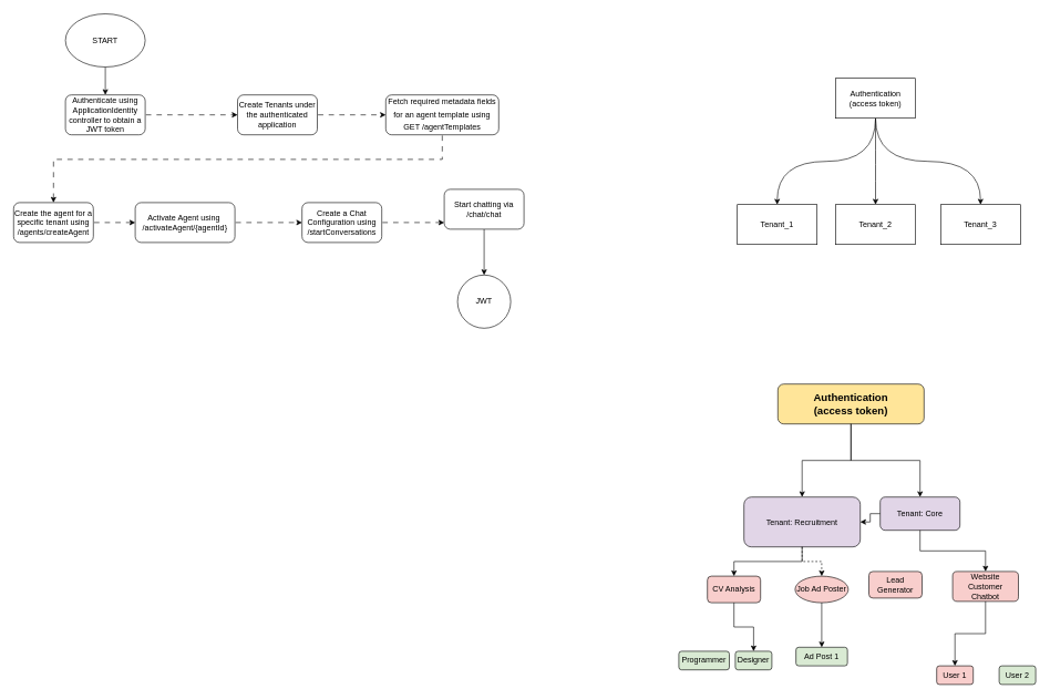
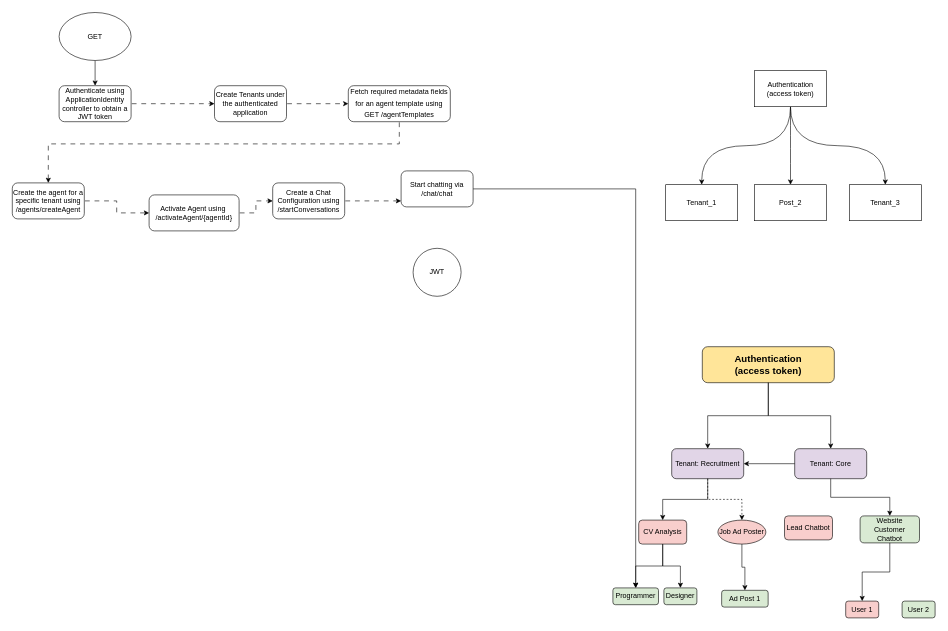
- <mxCell id="13" value="START" style="ellipse;whiteSpace=wrap;html=1;" vertex="1" parent="1"><mxGeometry x="98" y="20" width="120" height="80" as="geometry" /></mxCell>
+ <mxCell id="13" value="GET" style="ellipse;whiteSpace=wrap;html=1;" vertex="1" parent="1"><mxGeometry x="98" y="20" width="120" height="80" as="geometry" /></mxCell>
- <mxCell id="18" value="Activate Agent using&amp;nbsp;&lt;br&gt;&lt;span style=&quot;text-align: left;&quot;&gt;/activateAgent/{agentId}&lt;/span&gt;" style="whiteSpace=wrap;html=1;rounded=1;" vertex="1" parent="1"><mxGeometry x="203" y="304" width="150" height="60" as="geometry" /></mxCell>
+ <mxCell id="18" value="Activate Agent using&amp;nbsp;&lt;br&gt;&lt;span style=&quot;text-align: left;&quot;&gt;/activateAgent/{agentId}&lt;/span&gt;" style="whiteSpace=wrap;html=1;rounded=1;" vertex="1" parent="1"><mxGeometry x="248" y="324" width="150" height="60" as="geometry" /></mxCell>
- <mxCell id="24" value="Tenant_2" style="rounded=0;whiteSpace=wrap;html=1;" vertex="1" parent="1"><mxGeometry x="1257" y="307" width="120" height="60" as="geometry" /></mxCell>
+ <mxCell id="24" value="Post_2" style="rounded=0;whiteSpace=wrap;html=1;" vertex="1" parent="1"><mxGeometry x="1257" y="307" width="120" height="60" as="geometry" /></mxCell>
- <mxCell id="10" value="" style="edgeStyle=orthogonalEdgeStyle;rounded=0;orthogonalLoop=1;jettySize=auto;html=1;" edge="1" parent="1" source="11" target="16"><mxGeometry relative="1" as="geometry" /></mxCell>
+ <mxCell id="10" value="" style="edgeStyle=orthogonalEdgeStyle;rounded=0;orthogonalLoop=1;jettySize=auto;html=1;" edge="1" parent="1" source="11" target="40"><mxGeometry relative="1" as="geometry" /></mxCell>
- <mxCell id="27" value="Tenant: Recruitment" style="rounded=1;whiteSpace=wrap;html=1;fillColor=#e1d5e7;" vertex="1" parent="1"><mxGeometry x="1119" y="747" width="175" height="75" as="geometry" /></mxCell>
+ <mxCell id="27" value="Tenant: Recruitment" style="rounded=1;whiteSpace=wrap;html=1;fillColor=#e1d5e7;" vertex="1" parent="1"><mxGeometry x="1119" y="747" width="120" height="50" as="geometry" /></mxCell>
- <mxCell id="34" value="Lead Generator" style="rounded=1;whiteSpace=wrap;html=1;fillColor=#f8cecc;" vertex="1" parent="1"><mxGeometry x="1307" y="859" width="80" height="40" as="geometry" /></mxCell>
+ <mxCell id="34" value="Lead Chatbot" style="rounded=1;whiteSpace=wrap;html=1;fillColor=#f8cecc;" vertex="1" parent="1"><mxGeometry x="1307" y="859" width="80" height="40" as="geometry" /></mxCell>
- <mxCell id="35" value="Website Customer Chatbot" style="rounded=1;whiteSpace=wrap;html=1;fillColor=#f8cecc;" vertex="1" parent="1"><mxGeometry x="1433" y="859" width="99" height="45" as="geometry" /></mxCell>
+ <mxCell id="35" value="Website Customer Chatbot" style="rounded=1;whiteSpace=wrap;html=1;fillColor=#d9ead3;" vertex="1" parent="1"><mxGeometry x="1433" y="859" width="99" height="45" as="geometry" /></mxCell>
+ <mxCell id="42" style="edgeStyle=orthogonalEdgeStyle;rounded=0;orthogonalLoop=1;" edge="1" parent="1" source="31" target="40"><mxGeometry relative="1" as="geometry" /></mxCell>
- <mxCell id="47" value="Ad Post 1" style="rounded=1;whiteSpace=wrap;html=1;fillColor=#d9ead3;" vertex="1" parent="1"><mxGeometry x="1197.25" y="973" width="77.5" height="28" as="geometry" /></mxCell>
+ <mxCell id="47" value="Ad Post 1" style="rounded=1;whiteSpace=wrap;html=1;fillColor=#d9ead3;" vertex="1" parent="1"><mxGeometry x="1202.25" y="983" width="77.5" height="28" as="geometry" /></mxCell>
